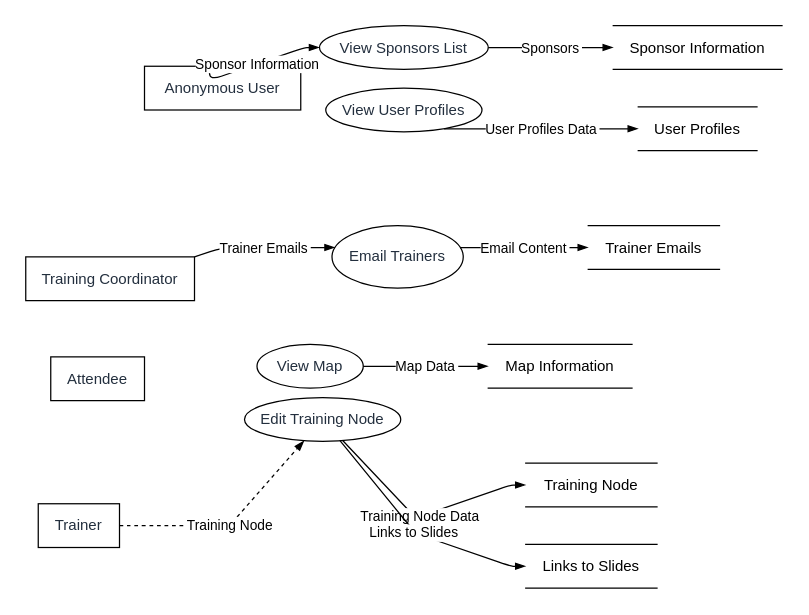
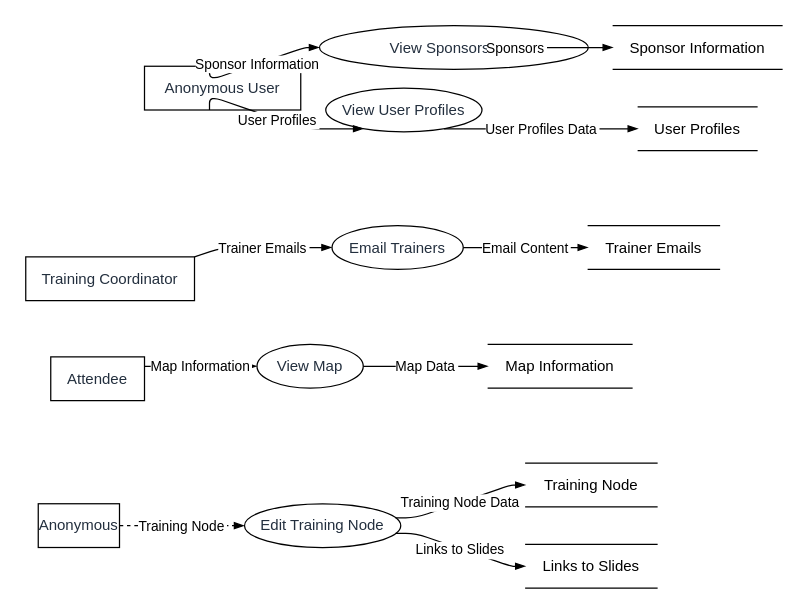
- <mxCell id="3" value="View Sponsors List" style="shape=ellipse;perimeter=ellipsePerimeter;whiteSpace=wrap;html=1;fillColor=#ffffff;strokeColor=#000000;align=center;verticalAlign=middle;fontColor=#232F3E;" vertex="1" parent="1"><mxGeometry x="255" width="135" height="35" as="geometry" y="20" /></mxCell>
+ <mxCell id="3" value="View Sponsors List" style="shape=ellipse;perimeter=ellipsePerimeter;whiteSpace=wrap;html=1;fillColor=#ffffff;strokeColor=#000000;align=center;verticalAlign=middle;fontColor=#232F3E;" vertex="1" parent="1"><mxGeometry x="255" y="20" width="215" height="35" as="geometry" /></mxCell>
+ <mxCell id="19" value="User Profiles" style="endArrow=blockThin;endFill=1;fontSize=11;orthogonal=1;noEdgeStyle=1;" edge="1" parent="1" source="2" target="5"><mxGeometry relative="1" as="geometry"><Array as="points"><mxPoint x="167" y="76.25" /><mxPoint x="243" y="102.5" /></Array></mxGeometry></mxCell>
- <mxCell id="8" value="Email Trainers" style="shape=ellipse;perimeter=ellipsePerimeter;whiteSpace=wrap;html=1;fillColor=#ffffff;strokeColor=#000000;align=center;verticalAlign=middle;fontColor=#232F3E;" vertex="1" parent="1"><mxGeometry x="265" y="180" width="105" height="50" as="geometry" /></mxCell>
+ <mxCell id="8" value="Email Trainers" style="shape=ellipse;perimeter=ellipsePerimeter;whiteSpace=wrap;html=1;fillColor=#ffffff;strokeColor=#000000;align=center;verticalAlign=middle;fontColor=#232F3E;" vertex="1" parent="1"><mxGeometry x="265" y="180" width="105" height="35" as="geometry" /></mxCell>
+ <mxCell id="23" value="Map Information" style="endArrow=blockThin;endFill=1;fontSize=11;orthogonal=1;noEdgeStyle=1;" edge="1" parent="1" source="10" target="11"><mxGeometry relative="1" as="geometry"><Array as="points"><mxPoint x="117" y="292.5" /><mxPoint x="193" y="292.5" /></Array></mxGeometry></mxCell>
- <mxCell id="14" value="Edit Training Node" style="shape=ellipse;perimeter=ellipsePerimeter;whiteSpace=wrap;html=1;fillColor=#ffffff;strokeColor=#000000;align=center;verticalAlign=middle;fontColor=#232F3E;" vertex="1" parent="1"><mxGeometry x="195" y="317.5" width="125" height="35" as="geometry" /></mxCell>
+ <mxCell id="14" value="Edit Training Node" style="shape=ellipse;perimeter=ellipsePerimeter;whiteSpace=wrap;html=1;fillColor=#ffffff;strokeColor=#000000;align=center;verticalAlign=middle;fontColor=#232F3E;" vertex="1" parent="1"><mxGeometry x="195" y="402.5" width="125" height="35" as="geometry" /></mxCell>
- <mxCell id="13" value="Trainer" style="shape=rectangle;whiteSpace=wrap;html=1;fillColor=#ffffff;strokeColor=#000000;align=center;verticalAlign=middle;fontColor=#232F3E;" vertex="1" parent="1"><mxGeometry y="402.5" width="65" height="35" as="geometry" x="30" /></mxCell>
+ <mxCell id="13" value="Anonymous" style="shape=rectangle;whiteSpace=wrap;html=1;fillColor=#ffffff;strokeColor=#000000;align=center;verticalAlign=middle;fontColor=#232F3E;" vertex="1" parent="1"><mxGeometry y="402.5" width="65" height="35" as="geometry" x="30" /></mxCell>
